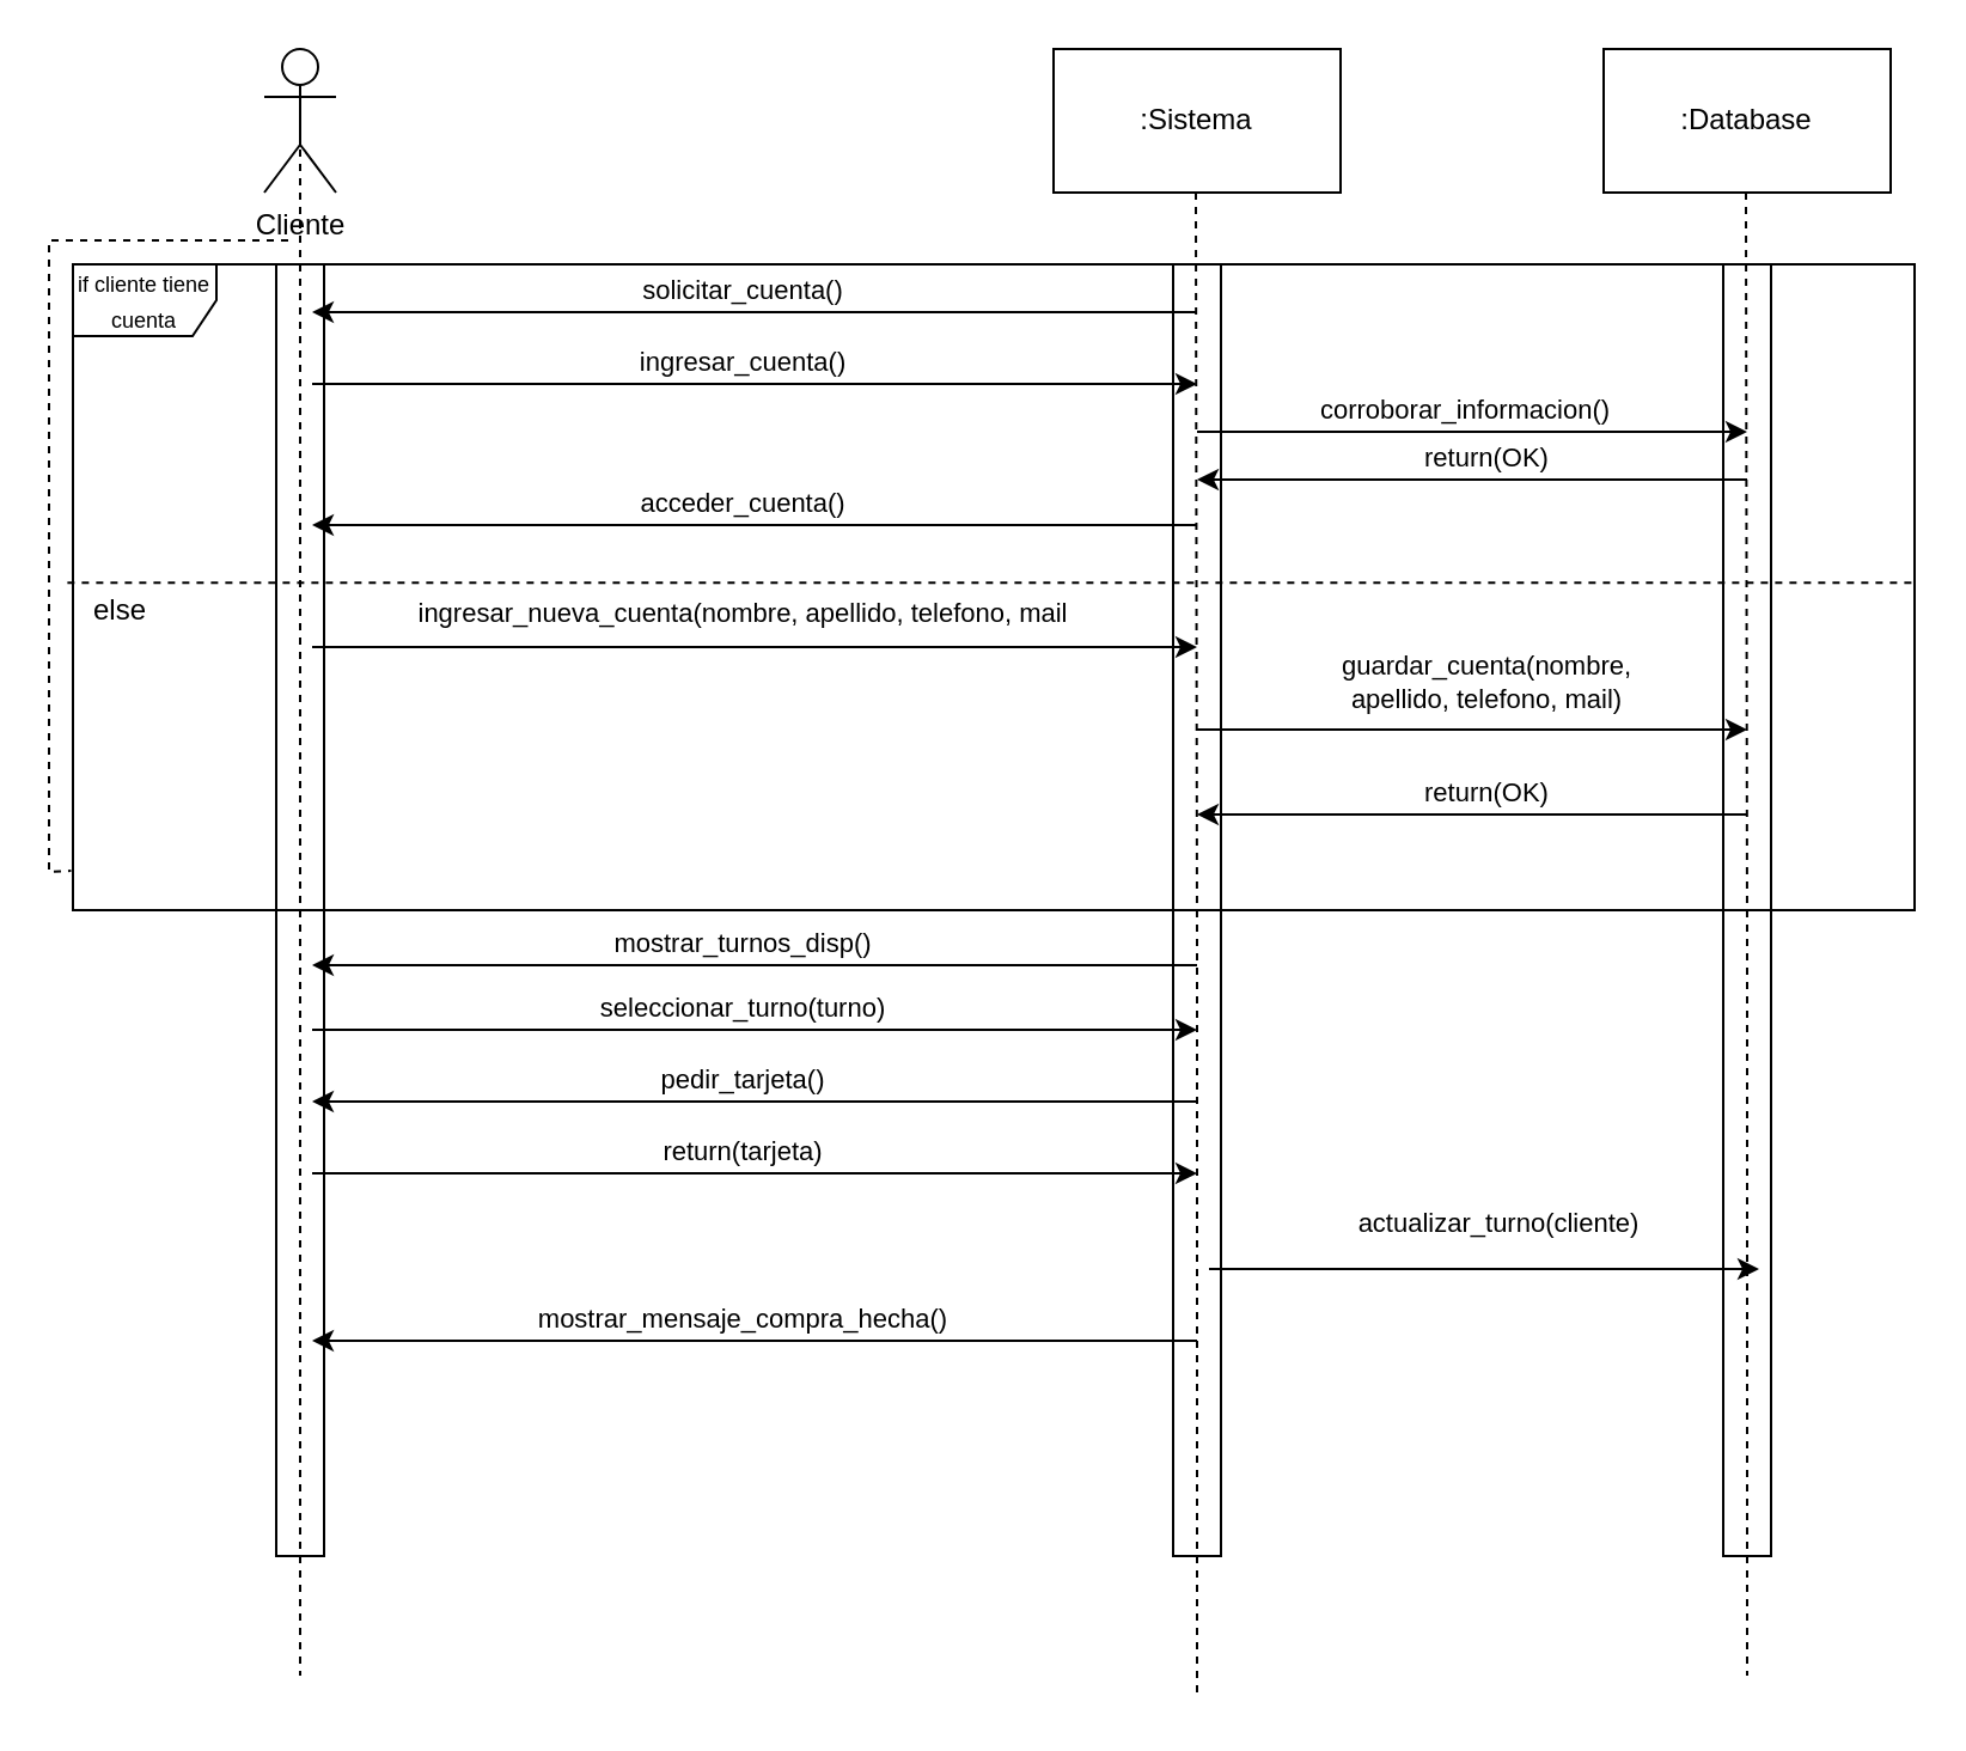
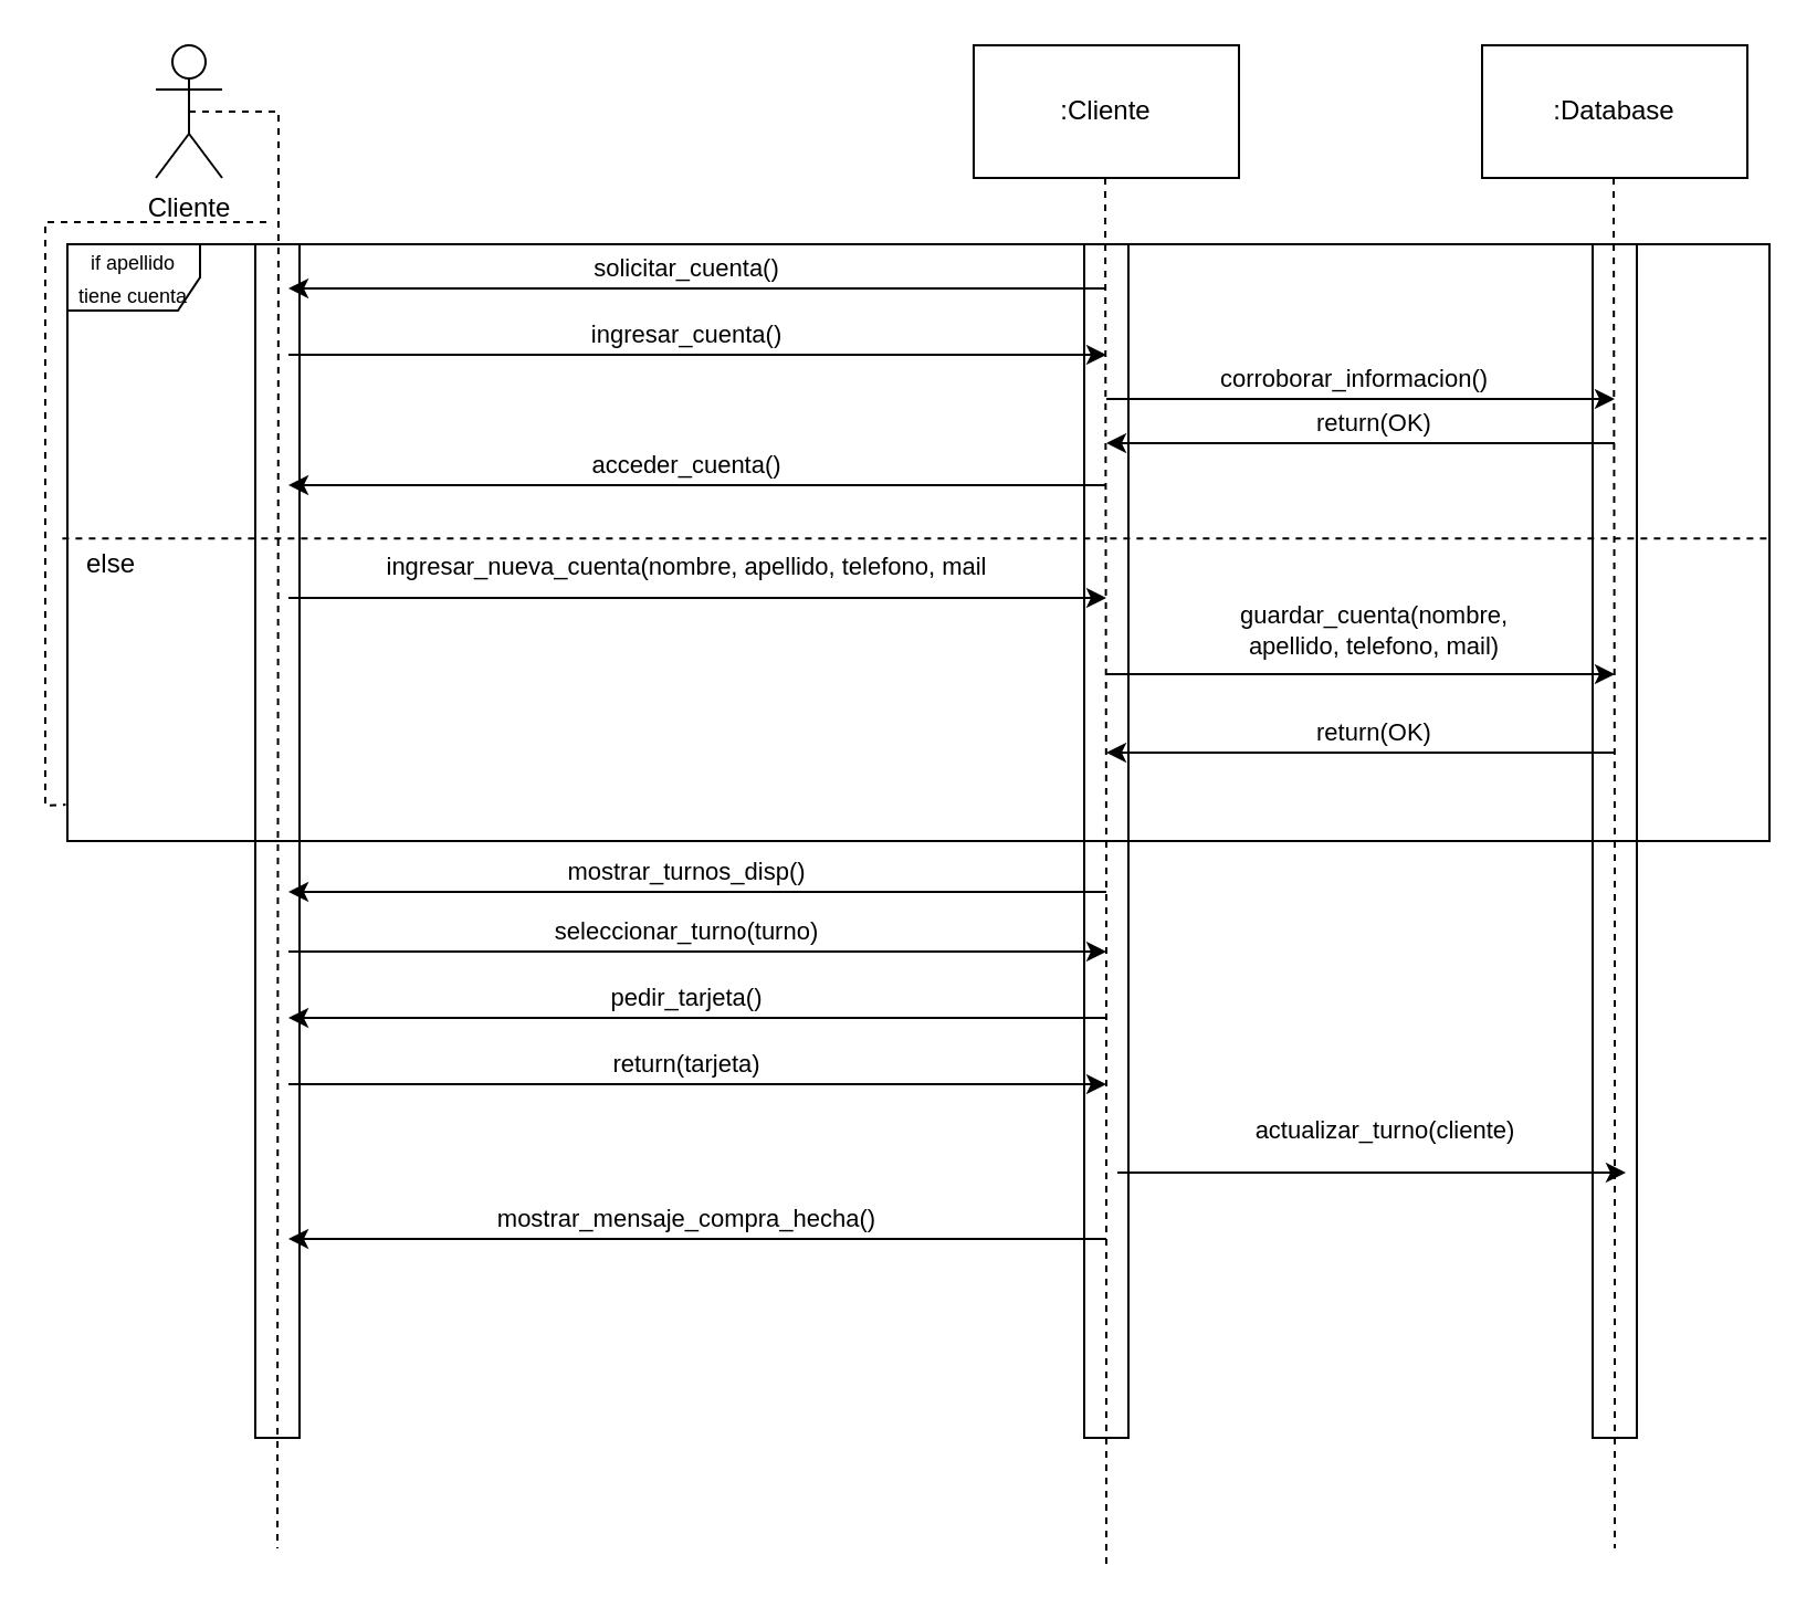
- <mxCell id="2" value="Cliente" style="shape=umlActor;verticalLabelPosition=bottom;verticalAlign=top;html=1;outlineConnect=0;" vertex="1" parent="1"><mxGeometry x="110" y="20" width="30" height="60" as="geometry" /></mxCell>
+ <mxCell id="2" value="Cliente" style="shape=umlActor;verticalLabelPosition=bottom;verticalAlign=top;html=1;outlineConnect=0;" vertex="1" parent="1"><mxGeometry x="70" y="20" width="30" height="60" as="geometry" /></mxCell>
- <mxCell id="3" value=":Sistema" style="rounded=0;whiteSpace=wrap;html=1;" vertex="1" parent="1"><mxGeometry x="440" y="20" width="120" height="60" as="geometry" /></mxCell>
+ <mxCell id="3" value=":Cliente" style="rounded=0;whiteSpace=wrap;html=1;" vertex="1" parent="1"><mxGeometry x="440" y="20" width="120" height="60" as="geometry" /></mxCell>
- <mxCell id="15" value="&lt;font style=&quot;font-size: 9px;&quot;&gt;if cliente tiene cuenta&lt;/font&gt;" style="shape=umlFrame;whiteSpace=wrap;html=1;pointerEvents=0;" vertex="1" parent="1"><mxGeometry x="30" y="110" width="770" height="270" as="geometry" /></mxCell>
+ <mxCell id="15" value="&lt;font style=&quot;font-size: 9px;&quot;&gt;if apellido tiene cuenta&lt;/font&gt;" style="shape=umlFrame;whiteSpace=wrap;html=1;pointerEvents=0;" vertex="1" parent="1"><mxGeometry x="30" y="110" width="770" height="270" as="geometry" /></mxCell>
